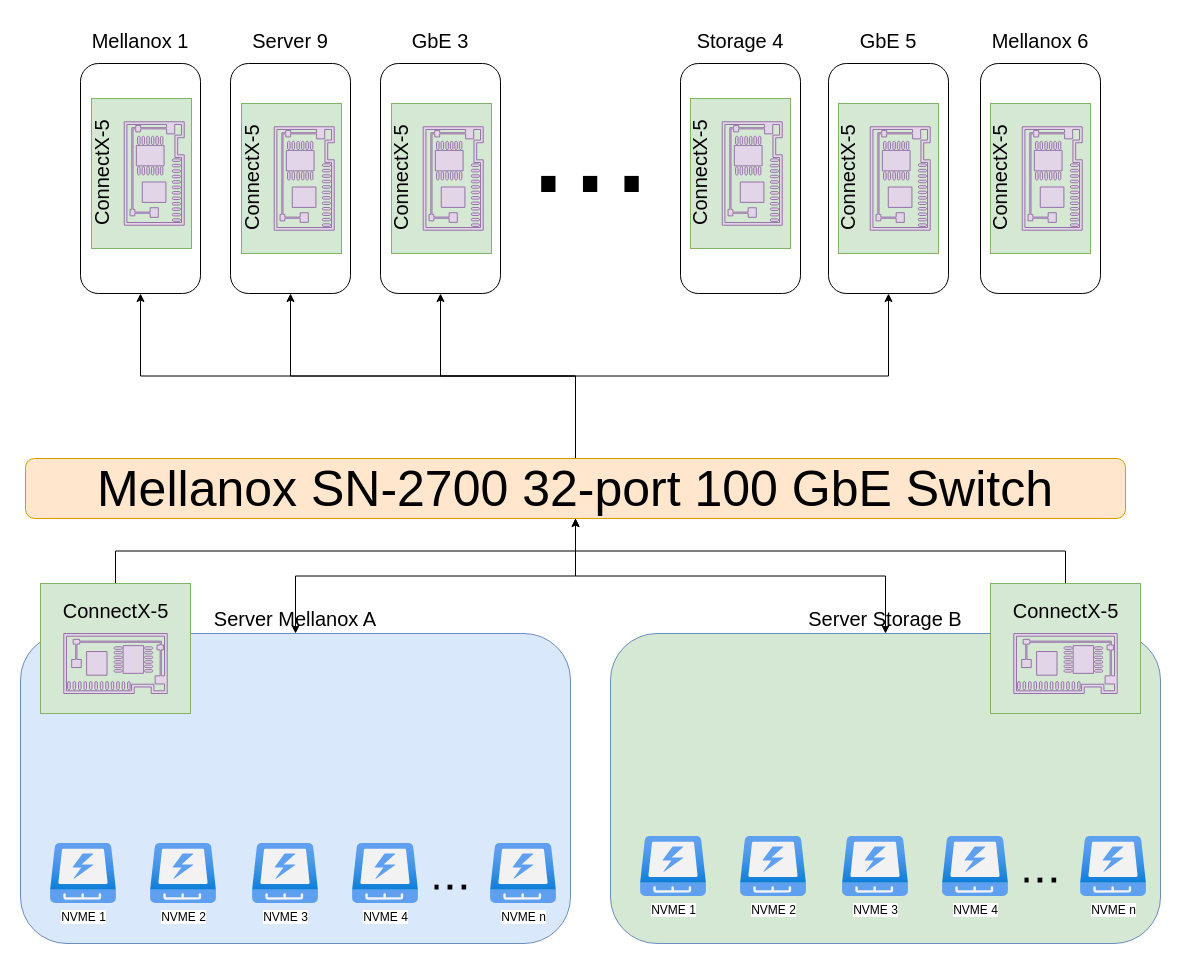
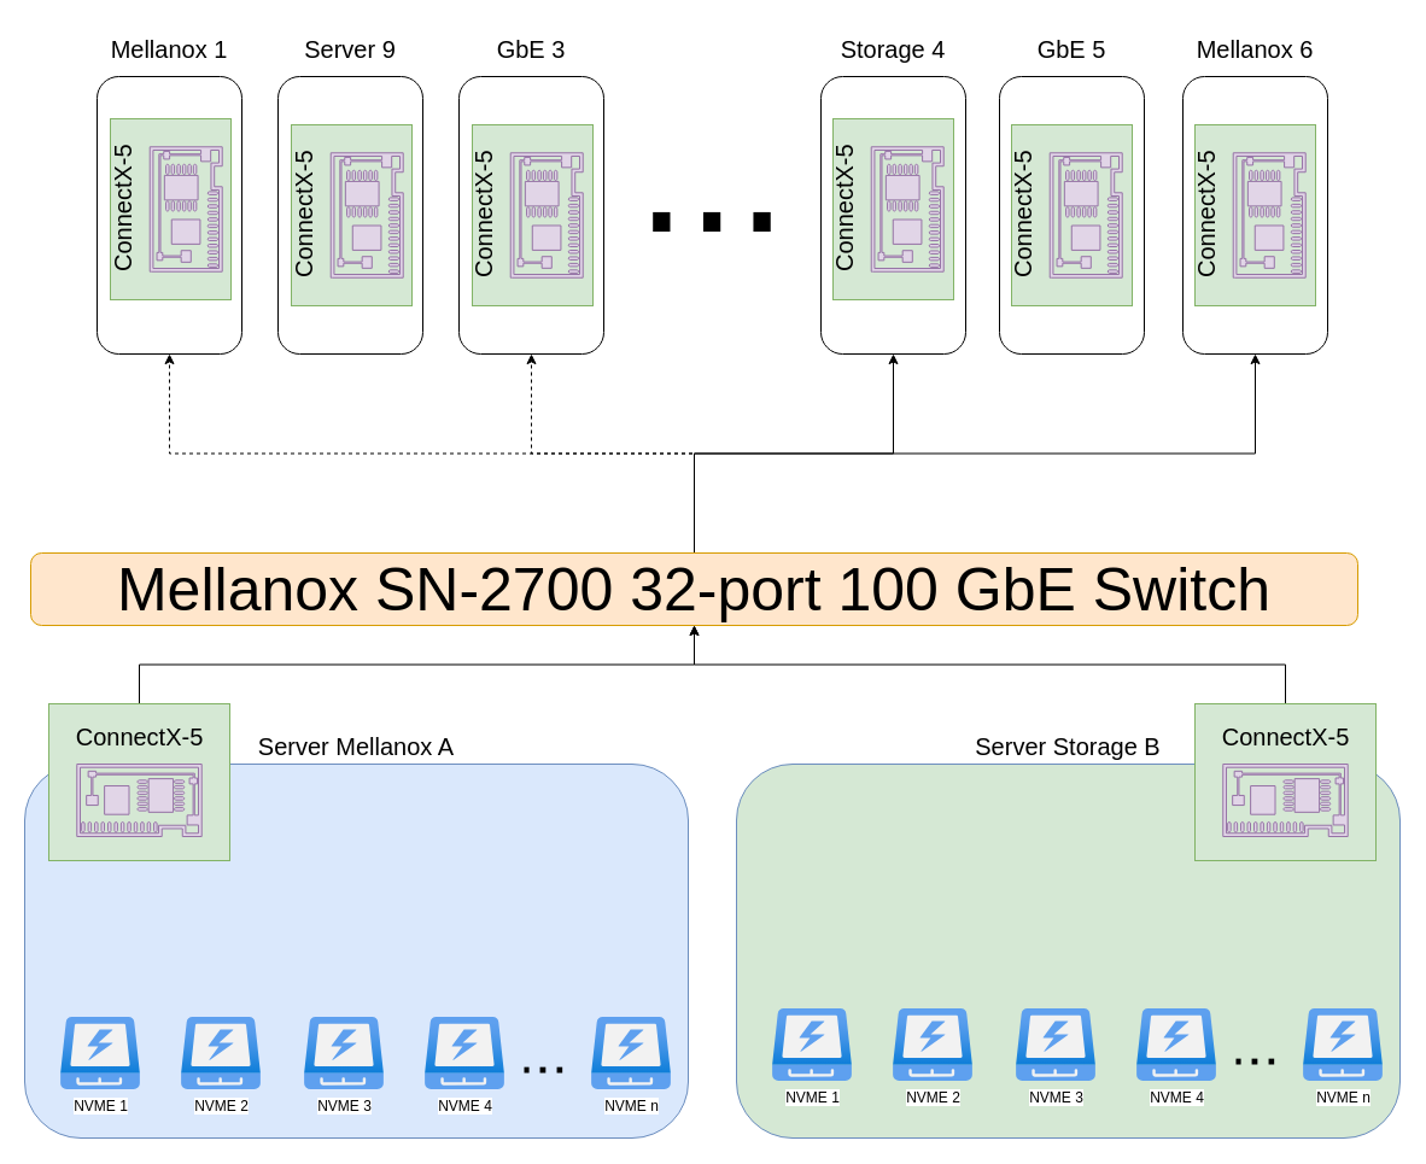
- <mxCell id="23" style="edgeStyle=orthogonalEdgeStyle;rounded=0;orthogonalLoop=1;jettySize=auto;html=1;entryX=0.5;entryY=1;entryDx=0;entryDy=0;fontSize=150;" edge="1" parent="1" source="28" target="30"><mxGeometry relative="1" as="geometry" /></mxCell>
- <mxCell id="24" style="edgeStyle=orthogonalEdgeStyle;rounded=0;orthogonalLoop=1;jettySize=auto;html=1;fontSize=150;" edge="1" parent="1" source="28" target="31"><mxGeometry relative="1" as="geometry" /></mxCell>
+ <mxCell id="24" style="edgeStyle=orthogonalEdgeStyle;rounded=0;orthogonalLoop=1;jettySize=auto;html=1;fontSize=150;dashed=1;" edge="1" parent="1" source="28" target="31"><mxGeometry relative="1" as="geometry" /></mxCell>
- <mxCell id="26" style="edgeStyle=orthogonalEdgeStyle;rounded=0;orthogonalLoop=1;jettySize=auto;html=1;fontSize=150;" edge="1" parent="1" source="28" target="33"><mxGeometry relative="1" as="geometry" /></mxCell>
- <mxCell id="22" style="edgeStyle=orthogonalEdgeStyle;rounded=0;orthogonalLoop=1;jettySize=auto;html=1;entryX=0.5;entryY=1;entryDx=0;entryDy=0;fontSize=150;" edge="1" parent="1" source="28" target="29"><mxGeometry relative="1" as="geometry" /></mxCell>
+ <mxCell id="22" style="edgeStyle=orthogonalEdgeStyle;rounded=0;orthogonalLoop=1;jettySize=auto;html=1;entryX=0.5;entryY=1;entryDx=0;entryDy=0;fontSize=150;dashed=1;" edge="1" parent="1" source="28" target="29"><mxGeometry relative="1" as="geometry" /></mxCell>
- <mxCell id="27" style="edgeStyle=orthogonalEdgeStyle;rounded=0;orthogonalLoop=1;jettySize=auto;html=1;fontSize=150;" edge="1" parent="1" source="28" target="3"><mxGeometry relative="1" as="geometry" /></mxCell>
+ <mxCell id="27" style="edgeStyle=orthogonalEdgeStyle;rounded=0;orthogonalLoop=1;jettySize=auto;html=1;entryX=0.5;entryY=1;entryDx=0;entryDy=0;fontSize=150;" edge="1" parent="1" source="28" target="34"><mxGeometry relative="1" as="geometry" /></mxCell>
- <mxCell id="25" style="edgeStyle=orthogonalEdgeStyle;rounded=0;orthogonalLoop=1;jettySize=auto;html=1;fontSize=150;" edge="1" parent="1" source="28" target="2"><mxGeometry relative="1" as="geometry" /></mxCell>
+ <mxCell id="25" style="edgeStyle=orthogonalEdgeStyle;rounded=0;orthogonalLoop=1;jettySize=auto;html=1;entryX=0.5;entryY=1;entryDx=0;entryDy=0;fontSize=150;" edge="1" parent="1" source="28" target="32"><mxGeometry relative="1" as="geometry" /></mxCell>
